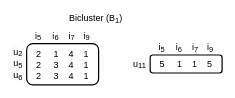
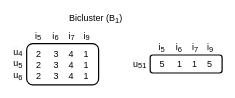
- <mxCell id="16" value="&lt;meta charset=&quot;utf-8&quot;&gt;&lt;span style=&quot;color: rgb(0, 0, 0); font-family: helvetica; font-size: 15px; font-style: normal; font-weight: 400; letter-spacing: normal; text-align: center; text-indent: 0px; text-transform: none; word-spacing: 0px; background-color: rgb(248, 249, 250); display: inline; float: none;&quot;&gt;u&lt;/span&gt;&lt;sub style=&quot;color: rgb(0, 0, 0); font-family: helvetica; font-style: normal; font-weight: 400; letter-spacing: normal; text-align: center; text-indent: 0px; text-transform: none; word-spacing: 0px; background-color: rgb(248, 249, 250);&quot;&gt;&lt;font style=&quot;font-size: 12.5px&quot;&gt;2&lt;/font&gt;&lt;/sub&gt;" style="text;whiteSpace=wrap;html=1;" parent="11" vertex="1"><mxGeometry y="20" width="30" height="30" as="geometry" /></mxCell>
+ <mxCell id="16" value="&lt;meta charset=&quot;utf-8&quot;&gt;&lt;span style=&quot;color: rgb(0, 0, 0); font-family: helvetica; font-size: 15px; font-style: normal; font-weight: 400; letter-spacing: normal; text-align: center; text-indent: 0px; text-transform: none; word-spacing: 0px; background-color: rgb(248, 249, 250); display: inline; float: none;&quot;&gt;u&lt;/span&gt;&lt;sub style=&quot;color: rgb(0, 0, 0); font-family: helvetica; font-style: normal; font-weight: 400; letter-spacing: normal; text-align: center; text-indent: 0px; text-transform: none; word-spacing: 0px; background-color: rgb(248, 249, 250);&quot;&gt;&lt;font style=&quot;font-size: 12.5px&quot;&gt;4&lt;/font&gt;&lt;/sub&gt;" style="text;whiteSpace=wrap;html=1;" parent="11" vertex="1"><mxGeometry y="20" width="30" height="30" as="geometry" /></mxCell>
- <mxCell id="6" value="&lt;span style=&quot;color: rgb(0 , 0 , 0) ; font-family: &amp;#34;helvetica&amp;#34; ; font-size: 15px ; font-style: normal ; font-weight: 400 ; letter-spacing: normal ; text-align: center ; text-indent: 0px ; text-transform: none ; word-spacing: 0px ; background-color: rgb(248 , 249 , 250) ; display: inline ; float: none&quot;&gt;u&lt;/span&gt;&lt;sub style=&quot;color: rgb(0 , 0 , 0) ; font-family: &amp;#34;helvetica&amp;#34; ; font-style: normal ; font-weight: 400 ; letter-spacing: normal ; text-align: center ; text-indent: 0px ; text-transform: none ; word-spacing: 0px ; background-color: rgb(248 , 249 , 250)&quot;&gt;&lt;font style=&quot;font-size: 12.5px&quot;&gt;11&lt;/font&gt;&lt;/sub&gt;" style="text;whiteSpace=wrap;html=1;" parent="4" vertex="1"><mxGeometry width="30" height="30" as="geometry" /></mxCell>
+ <mxCell id="6" value="&lt;span style=&quot;color: rgb(0 , 0 , 0) ; font-family: &amp;#34;helvetica&amp;#34; ; font-size: 15px ; font-style: normal ; font-weight: 400 ; letter-spacing: normal ; text-align: center ; text-indent: 0px ; text-transform: none ; word-spacing: 0px ; background-color: rgb(248 , 249 , 250) ; display: inline ; float: none&quot;&gt;u&lt;/span&gt;&lt;sub style=&quot;color: rgb(0 , 0 , 0) ; font-family: &amp;#34;helvetica&amp;#34; ; font-style: normal ; font-weight: 400 ; letter-spacing: normal ; text-align: center ; text-indent: 0px ; text-transform: none ; word-spacing: 0px ; background-color: rgb(248 , 249 , 250)&quot;&gt;&lt;font style=&quot;font-size: 12.5px&quot;&gt;51&lt;/font&gt;&lt;/sub&gt;" style="text;whiteSpace=wrap;html=1;" parent="4" vertex="1"><mxGeometry width="30" height="30" as="geometry" /></mxCell>
- <mxCell id="12" value="&lt;font style=&quot;font-size: 15px&quot;&gt;&lt;br&gt;2&amp;nbsp; &amp;nbsp; &amp;nbsp;1&amp;nbsp; &amp;nbsp; 4&amp;nbsp; &amp;nbsp; 1&lt;br&gt;2&amp;nbsp; &amp;nbsp; &amp;nbsp;3&amp;nbsp; &amp;nbsp; 4&amp;nbsp; &amp;nbsp; 1&lt;br&gt;2&amp;nbsp; &amp;nbsp; &amp;nbsp;3&amp;nbsp; &amp;nbsp; 4&amp;nbsp; &amp;nbsp; 1&lt;br&gt;&lt;br&gt;&lt;/font&gt;" style="rounded=1;whiteSpace=wrap;html=1;fillColor=none;strokeWidth=2;" parent="11" vertex="1"><mxGeometry x="24" y="22" width="120" height="69" as="geometry" /></mxCell>
+ <mxCell id="12" value="&lt;font style=&quot;font-size: 15px&quot;&gt;&lt;br&gt;2&amp;nbsp; &amp;nbsp; &amp;nbsp;3&amp;nbsp; &amp;nbsp; 4&amp;nbsp; &amp;nbsp; 1&lt;br&gt;2&amp;nbsp; &amp;nbsp; &amp;nbsp;3&amp;nbsp; &amp;nbsp; 4&amp;nbsp; &amp;nbsp; 1&lt;br&gt;2&amp;nbsp; &amp;nbsp; &amp;nbsp;3&amp;nbsp; &amp;nbsp; 4&amp;nbsp; &amp;nbsp; 1&lt;br&gt;&lt;br&gt;&lt;/font&gt;" style="rounded=1;whiteSpace=wrap;html=1;fillColor=none;strokeWidth=2;" parent="11" vertex="1"><mxGeometry x="24" y="22" width="120" height="69" as="geometry" /></mxCell>
